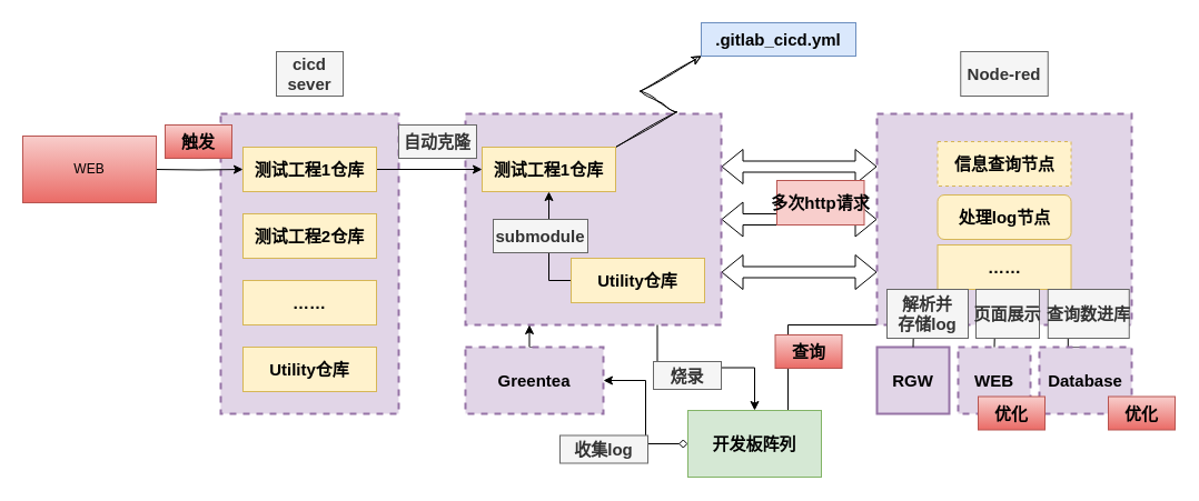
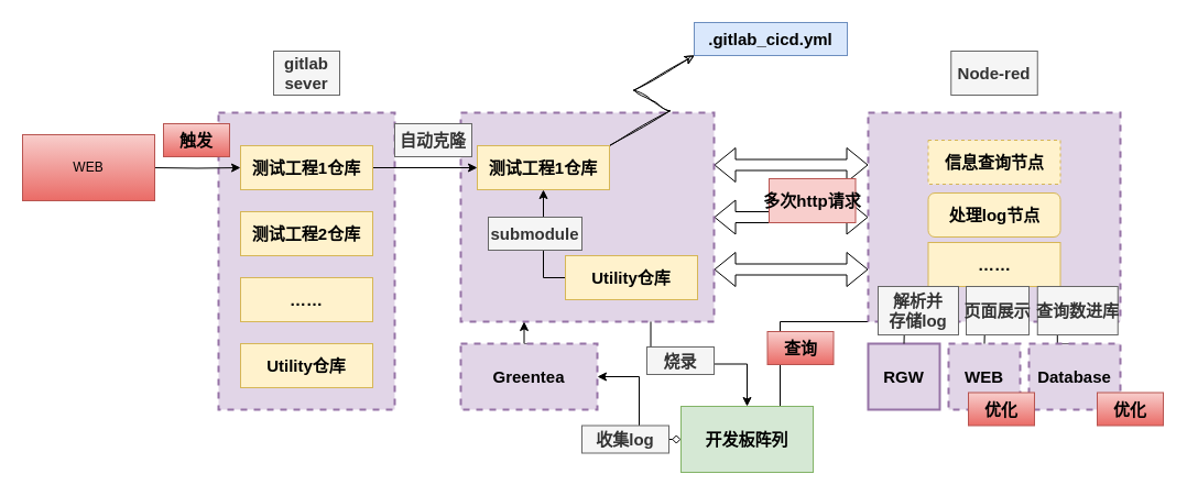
- <mxCell id="20" value="&lt;div&gt;&lt;b style=&quot;font-size: 15px; text-wrap: nowrap;&quot;&gt;cicd&lt;/b&gt;&lt;/div&gt;&lt;span style=&quot;font-size: 15px; text-wrap: nowrap;&quot;&gt;&lt;b&gt;sever&lt;/b&gt;&lt;/span&gt;" style="text;html=1;align=center;verticalAlign=middle;whiteSpace=wrap;rounded=0;fillColor=#f5f5f5;fontColor=#333333;strokeColor=#666666;" parent="1" vertex="1"><mxGeometry x="248" y="46" width="60" height="40" as="geometry" /></mxCell>
+ <mxCell id="20" value="&lt;div&gt;&lt;b style=&quot;font-size: 15px; text-wrap: nowrap;&quot;&gt;gitlab&lt;/b&gt;&lt;/div&gt;&lt;span style=&quot;font-size: 15px; text-wrap: nowrap;&quot;&gt;&lt;b&gt;sever&lt;/b&gt;&lt;/span&gt;" style="text;html=1;align=center;verticalAlign=middle;whiteSpace=wrap;rounded=0;fillColor=#f5f5f5;fontColor=#333333;strokeColor=#666666;" parent="1" vertex="1"><mxGeometry x="248" y="46" width="60" height="40" as="geometry" /></mxCell>
- <mxCell id="28" value="&lt;b style=&quot;font-size: 15px; text-wrap: nowrap;&quot;&gt;烧录&lt;/b&gt;" style="text;html=1;align=center;verticalAlign=middle;whiteSpace=wrap;rounded=0;fillColor=#f5f5f5;fontColor=#333333;strokeColor=#666666;" parent="1" vertex="1"><mxGeometry x="587" y="325" width="61" height="25" as="geometry" /></mxCell>
+ <mxCell id="28" value="&lt;b style=&quot;font-size: 15px; text-wrap: nowrap;&quot;&gt;烧录&lt;/b&gt;" style="text;html=1;align=center;verticalAlign=middle;whiteSpace=wrap;rounded=0;fillColor=#f5f5f5;fontColor=#333333;strokeColor=#666666;" parent="1" vertex="1"><mxGeometry x="587" y="315" width="61" height="25" as="geometry" /></mxCell>
- <mxCell id="29" value="&lt;b style=&quot;font-size: 15px; text-wrap: nowrap;&quot;&gt;收集log&lt;/b&gt;" style="text;html=1;align=center;verticalAlign=middle;whiteSpace=wrap;rounded=0;fillColor=#f5f5f5;fontColor=#333333;strokeColor=#666666;" parent="1" vertex="1"><mxGeometry x="503" y="391.5" width="79" height="25" as="geometry" /></mxCell>
+ <mxCell id="29" value="&lt;b style=&quot;font-size: 15px; text-wrap: nowrap;&quot;&gt;收集log&lt;/b&gt;" style="text;html=1;align=center;verticalAlign=middle;whiteSpace=wrap;rounded=0;fillColor=#f5f5f5;fontColor=#333333;strokeColor=#666666;" parent="1" vertex="1"><mxGeometry x="528" y="386.5" width="79" height="25" as="geometry" /></mxCell>
